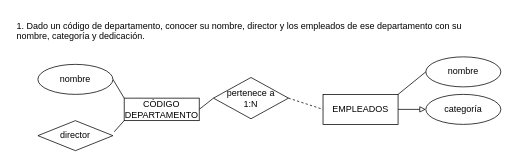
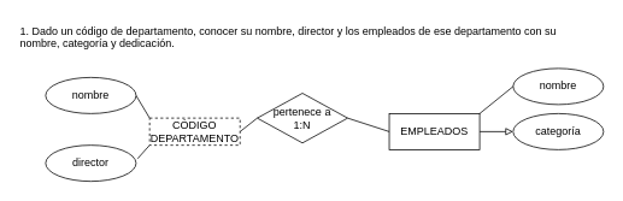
- <mxCell id="14" style="edgeStyle=none;html=1;exitX=1;exitY=0.5;exitDx=0;exitDy=0;entryX=0;entryY=0.5;entryDx=0;entryDy=0;endArrow=none;endFill=0;dashed=1;" edge="1" parent="1" source="15" target="13"><mxGeometry relative="1" as="geometry" /></mxCell>
+ <mxCell id="14" style="edgeStyle=none;html=1;exitX=1;exitY=0.5;exitDx=0;exitDy=0;entryX=0;entryY=0.5;entryDx=0;entryDy=0;endArrow=none;endFill=0;" edge="1" parent="1" source="15" target="13"><mxGeometry relative="1" as="geometry" /></mxCell>
- <mxCell id="4" value="CÓDIGO&lt;div&gt;DEPARTAMENTO&lt;/div&gt;" style="whiteSpace=wrap;html=1;align=center;" vertex="1" parent="1"><mxGeometry x="165" y="130" width="100" height="30" as="geometry" /></mxCell>
+ <mxCell id="4" value="CÓDIGO&lt;div&gt;DEPARTAMENTO&lt;/div&gt;" style="whiteSpace=wrap;html=1;align=center;dashed=1;" vertex="1" parent="1"><mxGeometry x="165" y="130" width="100" height="30" as="geometry" /></mxCell>
- <mxCell id="6" value="director" style="rhombus;whiteSpace=wrap;html=1;align=center;" vertex="1" parent="1"><mxGeometry x="50" y="160" width="100" height="40" as="geometry" /></mxCell>
+ <mxCell id="6" value="director" style="ellipse;whiteSpace=wrap;html=1;align=center;" vertex="1" parent="1"><mxGeometry x="50" y="160" width="100" height="40" as="geometry" /></mxCell>
